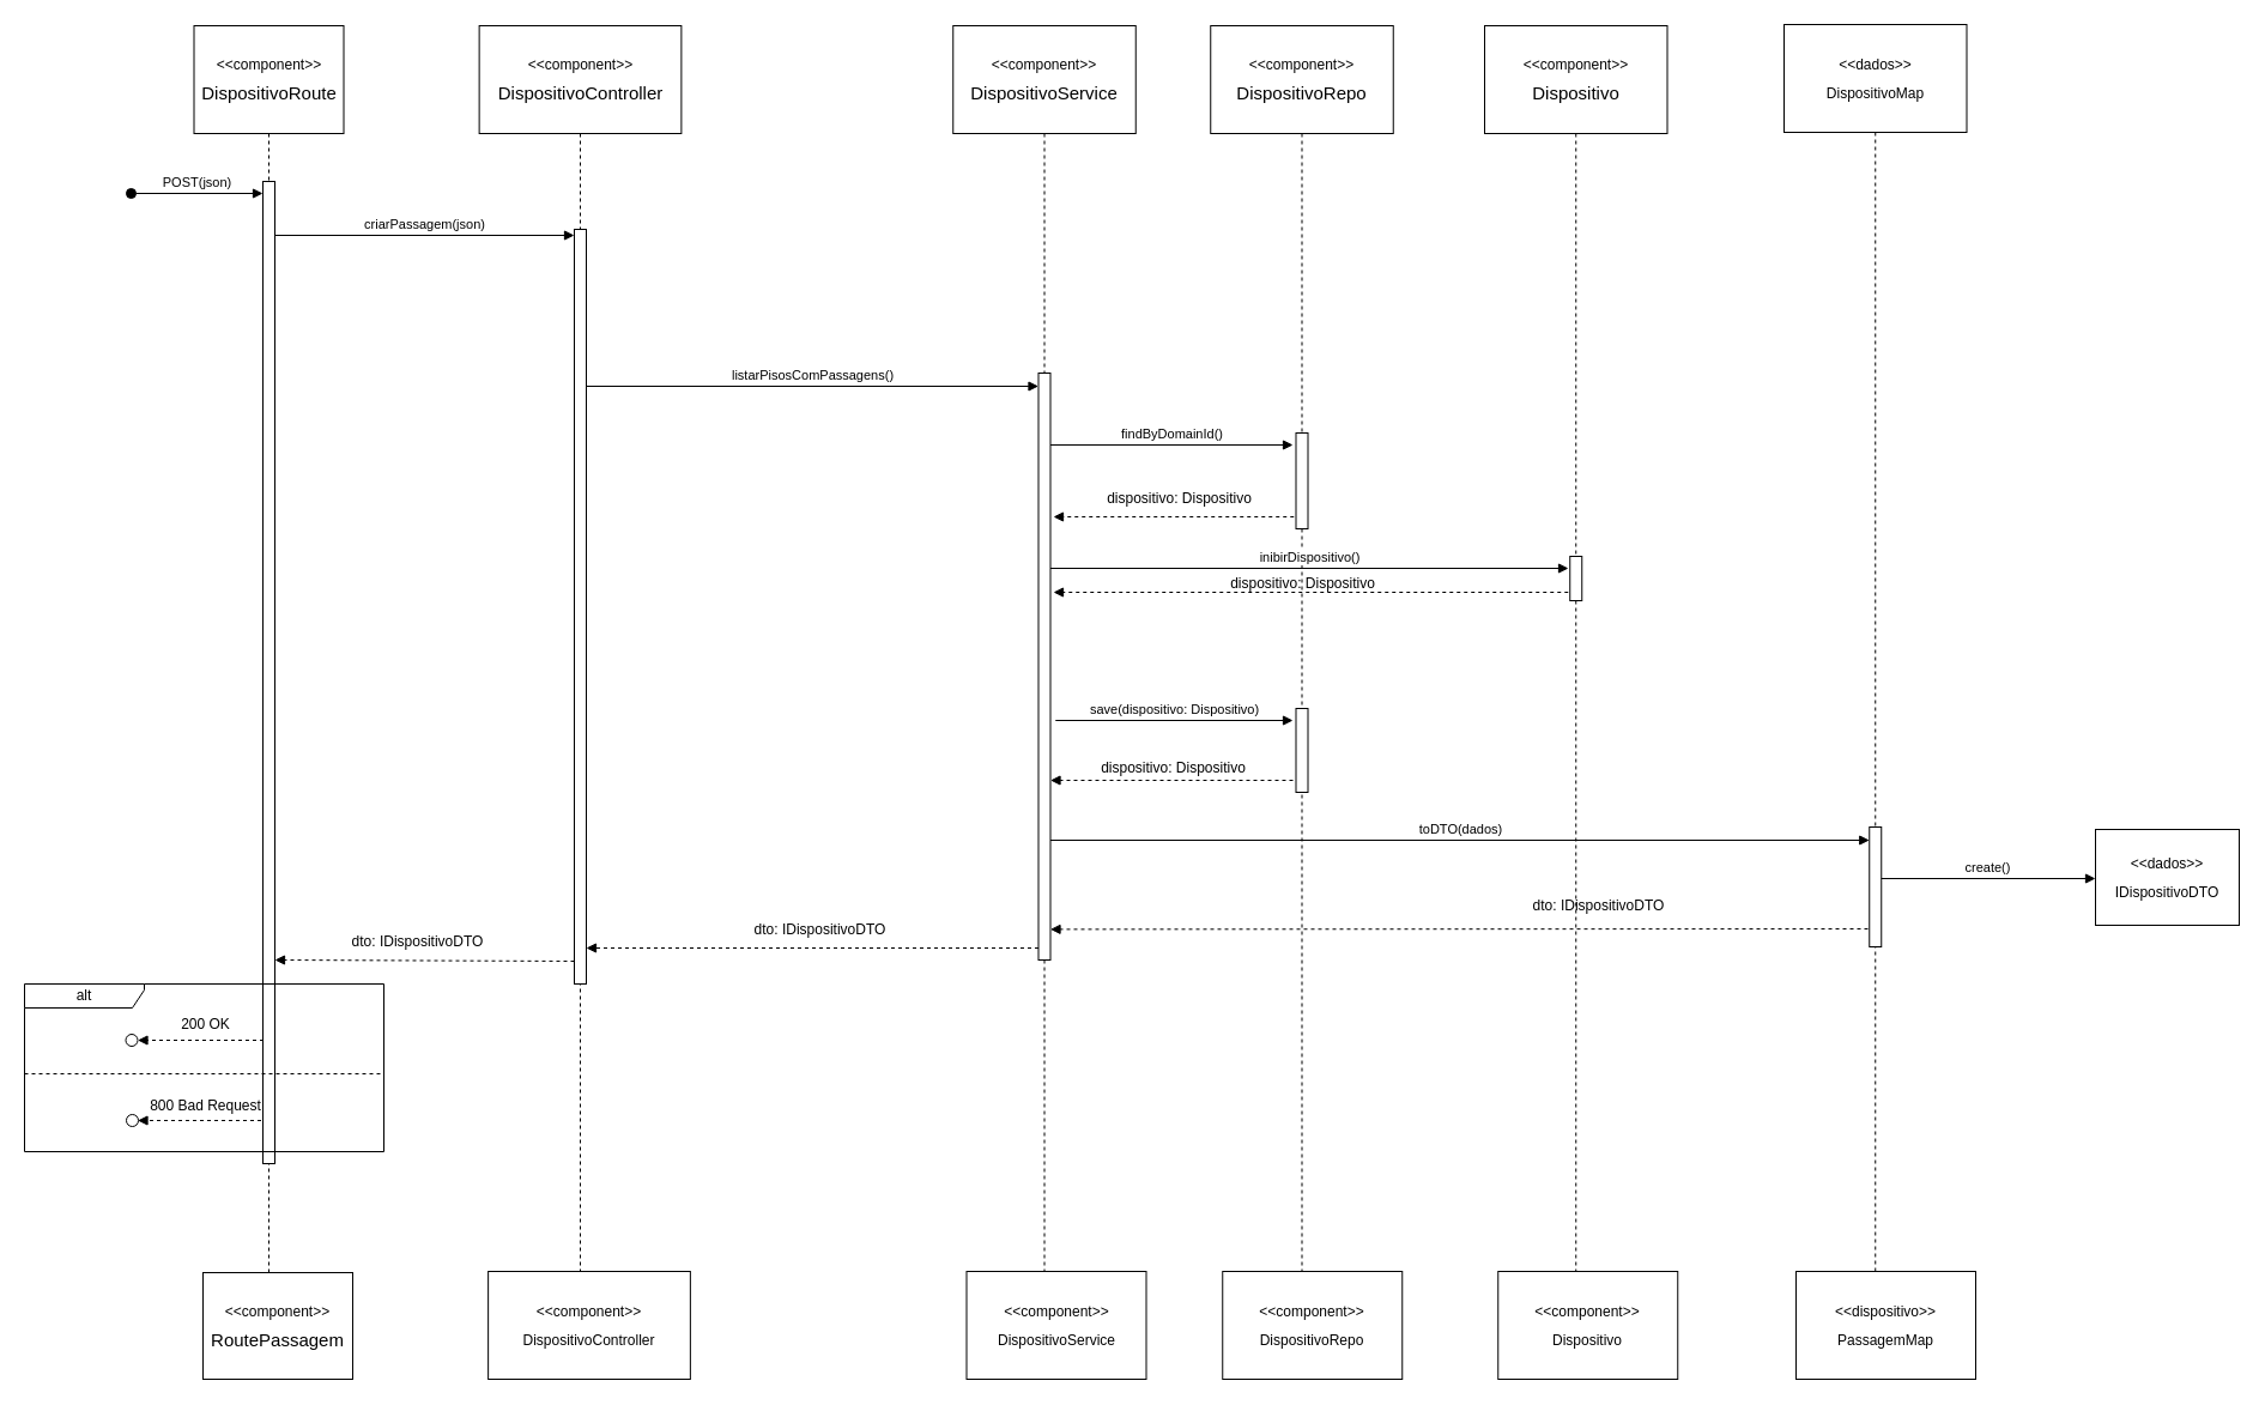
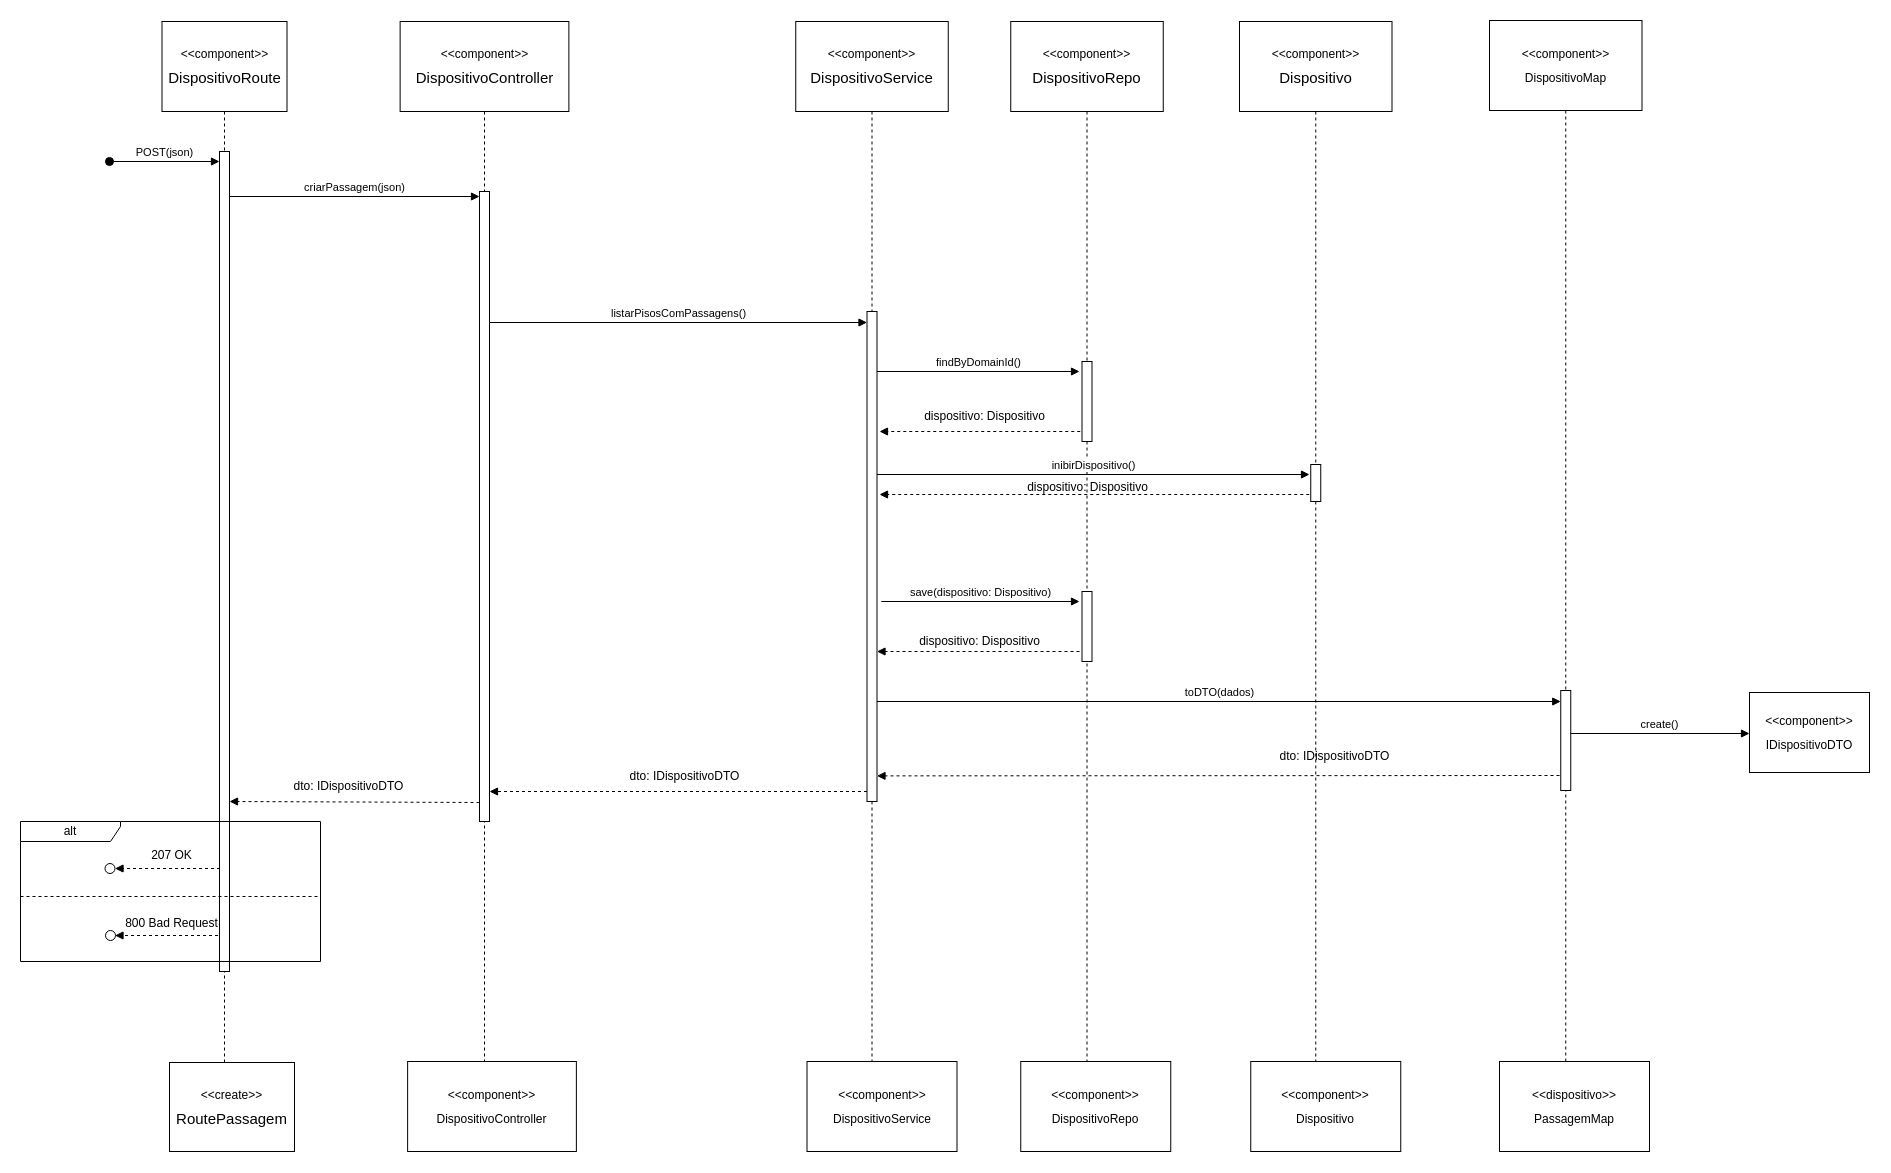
- <mxCell id="34" value="&lt;p style=&quot;line-height: 100%;&quot;&gt;&amp;lt;&amp;lt;dados&amp;gt;&amp;gt;&lt;br&gt;&lt;/p&gt;&lt;p style=&quot;line-height: 100%;&quot;&gt;DispositivoMap&lt;br&gt;&lt;/p&gt;" style="shape=umlLifeline;perimeter=lifelinePerimeter;whiteSpace=wrap;html=1;container=1;dropTarget=0;collapsible=0;recursiveResize=0;outlineConnect=0;portConstraint=eastwest;newEdgeStyle={&quot;curved&quot;:0,&quot;rounded&quot;:0};size=90;" parent="1" vertex="1"><mxGeometry x="1489" y="20" width="152.5" height="1121" as="geometry" /></mxCell>
+ <mxCell id="34" value="&lt;p style=&quot;line-height: 100%;&quot;&gt;&amp;lt;&amp;lt;component&amp;gt;&amp;gt;&lt;br&gt;&lt;/p&gt;&lt;p style=&quot;line-height: 100%;&quot;&gt;DispositivoMap&lt;br&gt;&lt;/p&gt;" style="shape=umlLifeline;perimeter=lifelinePerimeter;whiteSpace=wrap;html=1;container=1;dropTarget=0;collapsible=0;recursiveResize=0;outlineConnect=0;portConstraint=eastwest;newEdgeStyle={&quot;curved&quot;:0,&quot;rounded&quot;:0};size=90;" parent="1" vertex="1"><mxGeometry x="1489" y="20" width="152.5" height="1121" as="geometry" /></mxCell>
- <mxCell id="41" value="&lt;p style=&quot;line-height: 100%;&quot;&gt;&amp;lt;&amp;lt;dados&amp;gt;&amp;gt;&lt;br&gt;&lt;/p&gt;&lt;p style=&quot;line-height: 100%;&quot;&gt;IDispositivoDTO&lt;br&gt;&lt;/p&gt;" style="shape=umlLifeline;perimeter=lifelinePerimeter;whiteSpace=wrap;html=1;container=1;dropTarget=0;collapsible=0;recursiveResize=0;outlineConnect=0;portConstraint=eastwest;newEdgeStyle={&quot;curved&quot;:0,&quot;rounded&quot;:0};size=90;" parent="1" vertex="1"><mxGeometry x="1749" y="692" width="120" height="80" as="geometry" /></mxCell>
+ <mxCell id="41" value="&lt;p style=&quot;line-height: 100%;&quot;&gt;&amp;lt;&amp;lt;component&amp;gt;&amp;gt;&lt;br&gt;&lt;/p&gt;&lt;p style=&quot;line-height: 100%;&quot;&gt;IDispositivoDTO&lt;br&gt;&lt;/p&gt;" style="shape=umlLifeline;perimeter=lifelinePerimeter;whiteSpace=wrap;html=1;container=1;dropTarget=0;collapsible=0;recursiveResize=0;outlineConnect=0;portConstraint=eastwest;newEdgeStyle={&quot;curved&quot;:0,&quot;rounded&quot;:0};size=90;" parent="1" vertex="1"><mxGeometry x="1749" y="692" width="120" height="80" as="geometry" /></mxCell>
- <mxCell id="25" value="200 OK" style="text;html=1;align=center;verticalAlign=middle;resizable=0;points=[];autosize=1;strokeColor=none;fillColor=none;" parent="18" vertex="1"><mxGeometry x="120.5" y="19" width="60" height="30" as="geometry" /></mxCell>
+ <mxCell id="25" value="207 OK" style="text;html=1;align=center;verticalAlign=middle;resizable=0;points=[];autosize=1;strokeColor=none;fillColor=none;" parent="18" vertex="1"><mxGeometry x="120.5" y="19" width="60" height="30" as="geometry" /></mxCell>
- <mxCell id="17" value="&lt;p style=&quot;line-height: 100%;&quot;&gt;&amp;lt;&amp;lt;component&amp;gt;&amp;gt;&lt;/p&gt;&lt;p style=&quot;line-height: 100%;&quot;&gt;&lt;span style=&quot;font-size: 15px;&quot;&gt;RoutePassagem&lt;/span&gt;&lt;/p&gt;" style="shape=umlLifeline;perimeter=lifelinePerimeter;whiteSpace=wrap;html=1;container=1;dropTarget=0;collapsible=0;recursiveResize=0;outlineConnect=0;portConstraint=eastwest;newEdgeStyle={&quot;curved&quot;:0,&quot;rounded&quot;:0};size=90;" parent="1" vertex="1"><mxGeometry x="169" y="1062" width="125" height="89" as="geometry" /></mxCell>
+ <mxCell id="17" value="&lt;p style=&quot;line-height: 100%;&quot;&gt;&amp;lt;&amp;lt;create&amp;gt;&amp;gt;&lt;/p&gt;&lt;p style=&quot;line-height: 100%;&quot;&gt;&lt;span style=&quot;font-size: 15px;&quot;&gt;RoutePassagem&lt;/span&gt;&lt;/p&gt;" style="shape=umlLifeline;perimeter=lifelinePerimeter;whiteSpace=wrap;html=1;container=1;dropTarget=0;collapsible=0;recursiveResize=0;outlineConnect=0;portConstraint=eastwest;newEdgeStyle={&quot;curved&quot;:0,&quot;rounded&quot;:0};size=90;" parent="1" vertex="1"><mxGeometry x="169" y="1062" width="125" height="89" as="geometry" /></mxCell>
